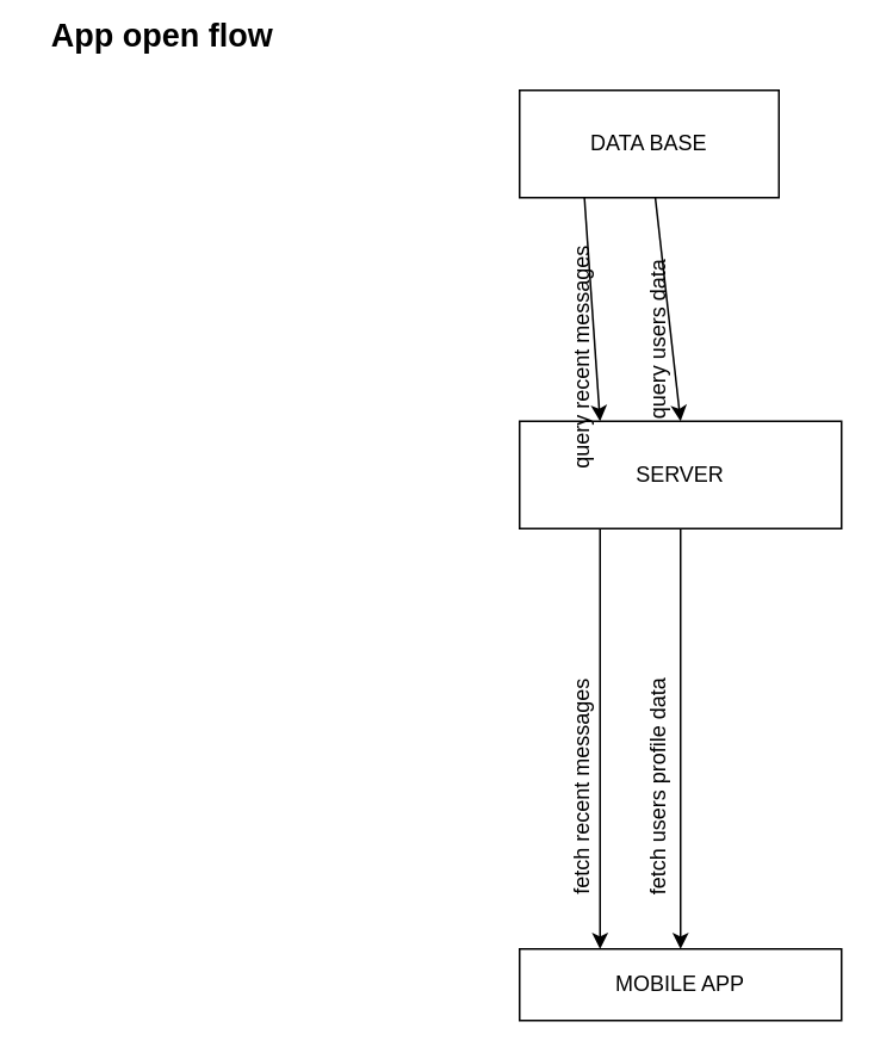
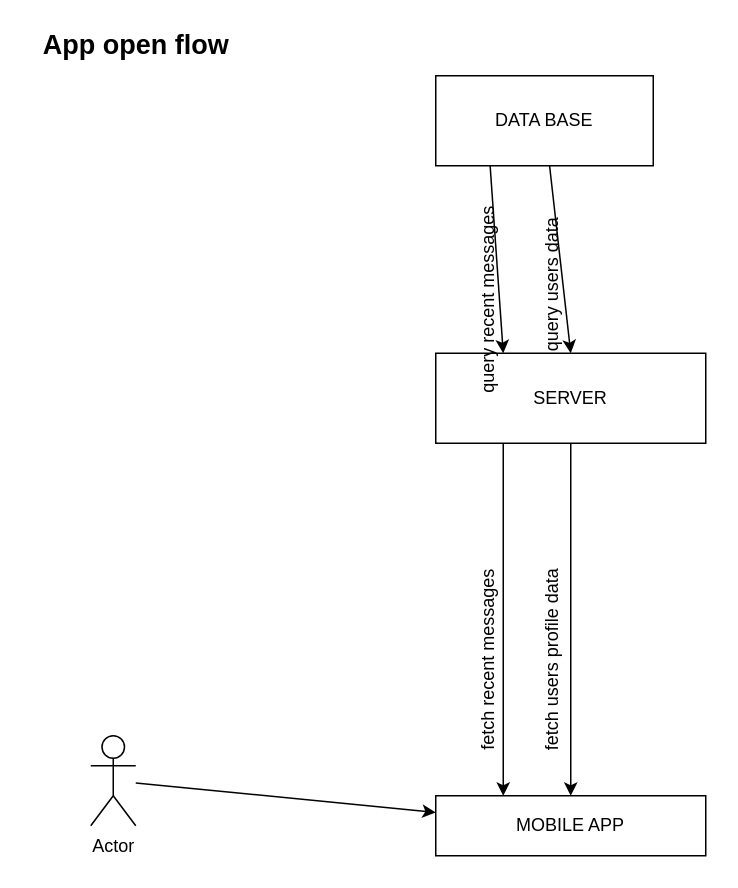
- <mxCell id="17" value="&lt;b&gt;&lt;font style=&quot;font-size: 18px&quot;&gt;App open flow&lt;/font&gt;&lt;/b&gt;" style="text;html=1;align=center;verticalAlign=middle;resizable=0;points=[];autosize=1;strokeColor=none;fillColor=none;" vertex="1" parent="1"><mxGeometry x="20" y="10" width="140" height="20" as="geometry" /></mxCell>
+ <mxCell id="17" value="&lt;b&gt;&lt;font style=&quot;font-size: 18px&quot;&gt;App open flow&lt;/font&gt;&lt;/b&gt;" style="text;html=1;align=center;verticalAlign=middle;resizable=0;points=[];autosize=1;strokeColor=none;fillColor=none;" vertex="1" parent="1"><mxGeometry x="20" y="20" width="140" height="20" as="geometry" /></mxCell>
+ <mxCell id="10" value="Actor" style="shape=umlActor;verticalLabelPosition=bottom;verticalAlign=top;html=1;outlineConnect=0;" vertex="1" parent="1"><mxGeometry x="60" y="490" width="30" height="60" as="geometry" /></mxCell>
+ <mxCell id="9" value="" style="edgeStyle=none;rounded=0;orthogonalLoop=1;jettySize=auto;html=1;" edge="1" parent="1" source="10" target="8"><mxGeometry relative="1" as="geometry" /></mxCell>
